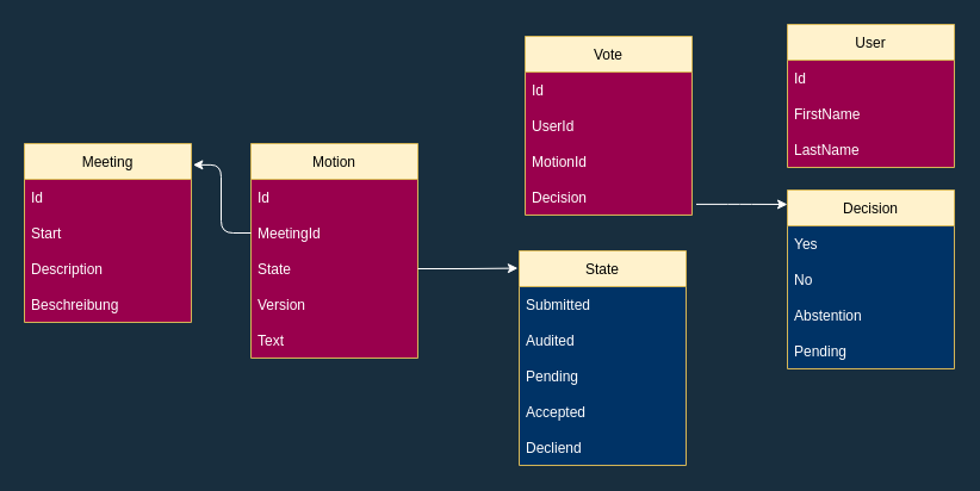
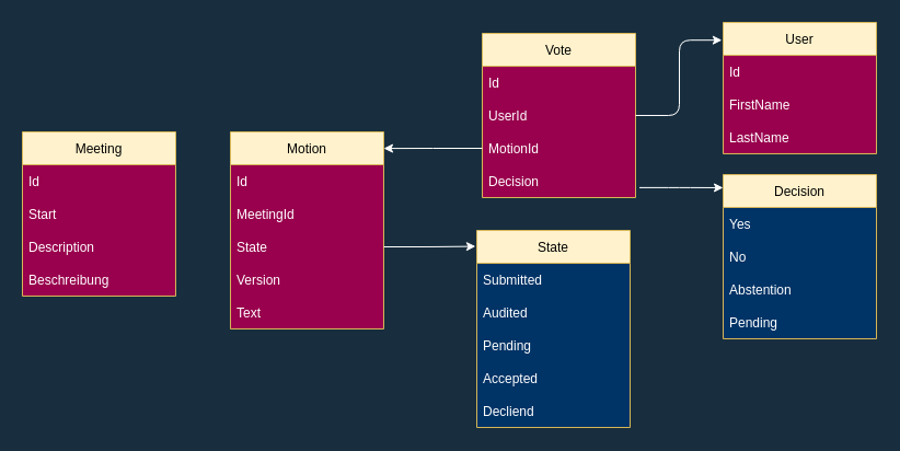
+ <mxCell id="36" style="edgeStyle=orthogonalEdgeStyle;curved=0;rounded=1;sketch=0;orthogonalLoop=1;jettySize=auto;html=1;exitX=1;exitY=0.5;exitDx=0;exitDy=0;entryX=-0.008;entryY=0.135;entryDx=0;entryDy=0;entryPerimeter=0;fontColor=#000000;strokeColor=#FFFFFF;" parent="1" source="23" target="26" edge="1"><mxGeometry relative="1" as="geometry" /></mxCell>
+ <mxCell id="37" style="edgeStyle=orthogonalEdgeStyle;rounded=0;orthogonalLoop=1;jettySize=auto;html=1;exitX=0;exitY=0.5;exitDx=0;exitDy=0;entryX=1;entryY=0.084;entryDx=0;entryDy=0;entryPerimeter=0;strokeColor=#FFFFFF;" parent="1" source="24" target="7" edge="1"><mxGeometry relative="1" as="geometry" /></mxCell>
- <mxCell id="20" style="edgeStyle=orthogonalEdgeStyle;curved=0;rounded=1;sketch=0;orthogonalLoop=1;jettySize=auto;html=1;exitX=0;exitY=0.5;exitDx=0;exitDy=0;entryX=1.01;entryY=0.119;entryDx=0;entryDy=0;entryPerimeter=0;fontColor=#000000;strokeColor=#FFFFFF;" parent="1" source="9" target="2" edge="1"><mxGeometry relative="1" as="geometry" /></mxCell>
